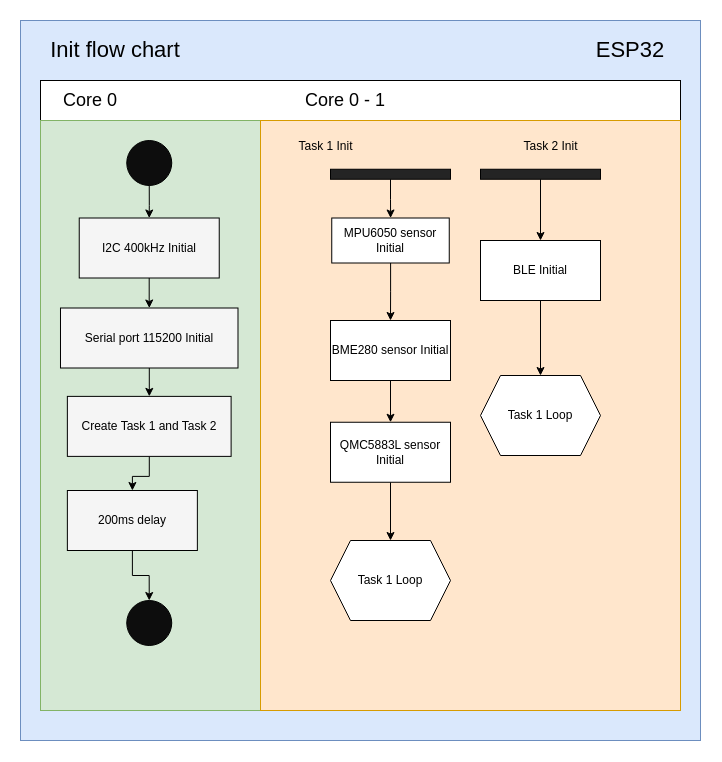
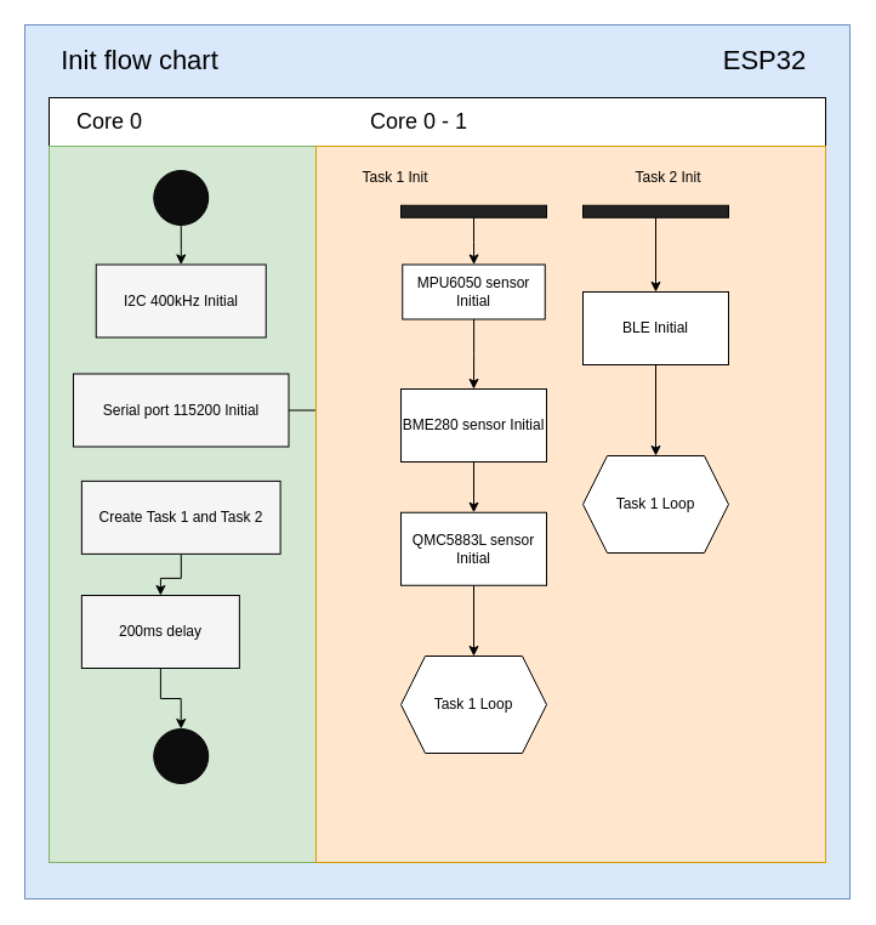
- <mxCell id="10" value="" style="edgeStyle=orthogonalEdgeStyle;rounded=0;orthogonalLoop=1;jettySize=auto;html=1;" parent="1" source="11" target="13" edge="1"><mxGeometry relative="1" as="geometry" /></mxCell>
- <mxCell id="12" value="" style="edgeStyle=orthogonalEdgeStyle;rounded=0;orthogonalLoop=1;jettySize=auto;html=1;" parent="1" source="13" target="15" edge="1"><mxGeometry relative="1" as="geometry" /></mxCell>
+ <mxCell id="12" value="" style="edgeStyle=orthogonalEdgeStyle;rounded=0;orthogonalLoop=1;jettySize=auto;html=1;" parent="1" source="13" target="28" edge="1"><mxGeometry relative="1" as="geometry" /></mxCell>
